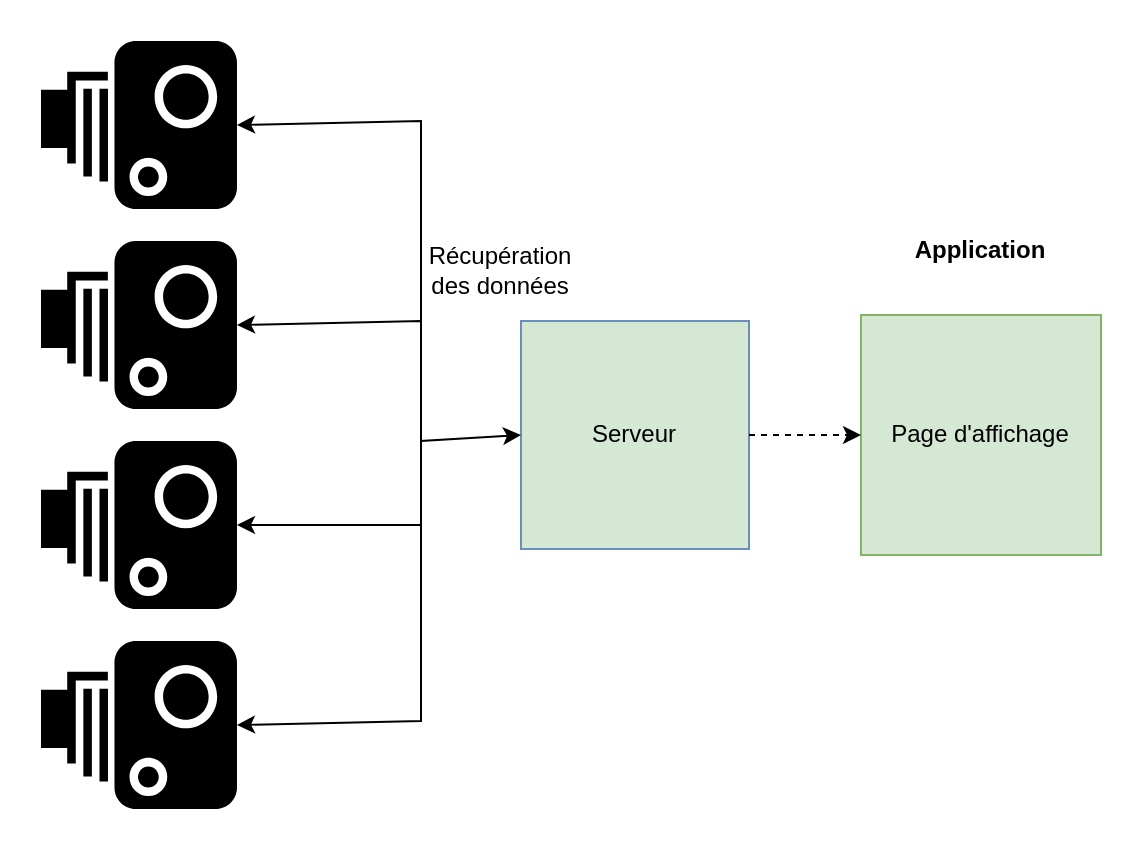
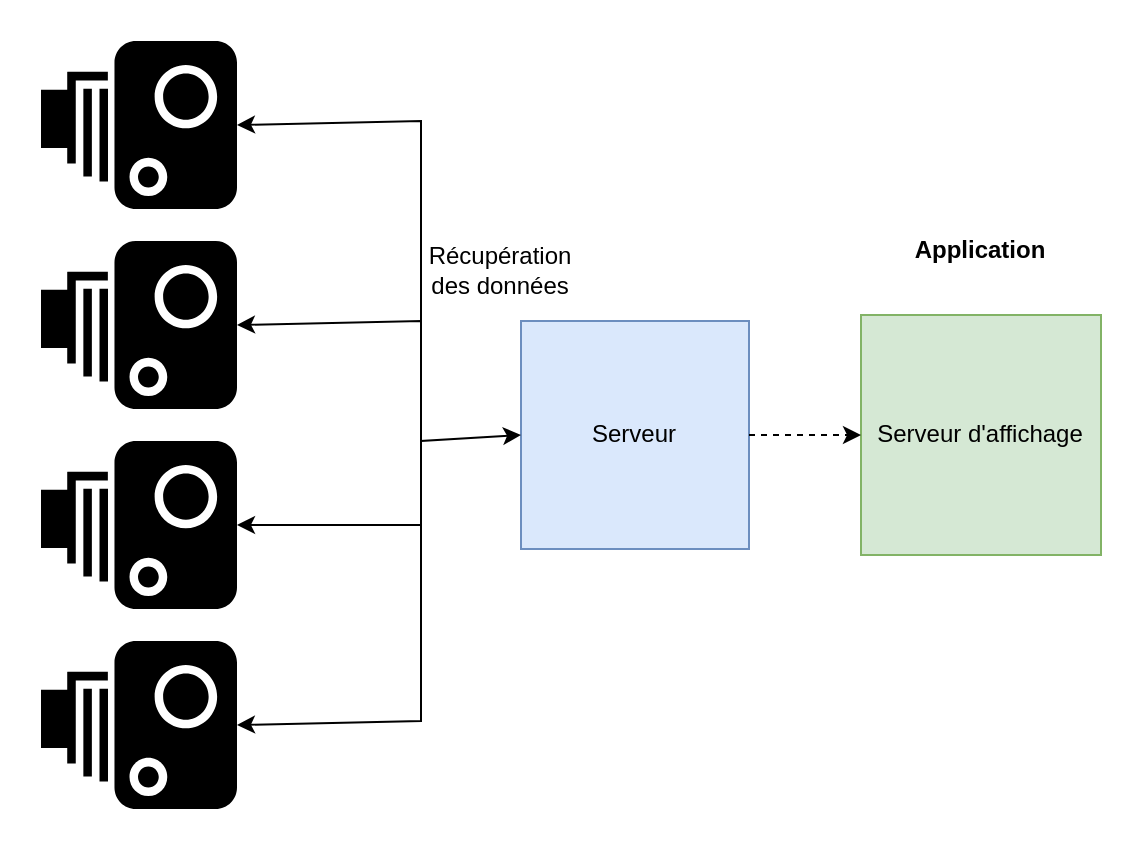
- <mxCell id="3" value="Serveur" style="whiteSpace=wrap;html=1;aspect=fixed;fillColor=#d5e8d4;strokeColor=#6c8ebf;" vertex="1" parent="1"><mxGeometry x="260" y="160" width="114" height="114" as="geometry" /></mxCell>
+ <mxCell id="3" value="Serveur" style="whiteSpace=wrap;html=1;aspect=fixed;fillColor=#dae8fc;strokeColor=#6c8ebf;" vertex="1" parent="1"><mxGeometry x="260" y="160" width="114" height="114" as="geometry" /></mxCell>
- <mxCell id="11" value="Page d'affichage" style="rounded=0;whiteSpace=wrap;html=1;fillColor=#d5e8d4;strokeColor=#82b366;" vertex="1" parent="1"><mxGeometry x="430" y="157" width="120" height="120" as="geometry" /></mxCell>
+ <mxCell id="11" value="Serveur d'affichage" style="rounded=0;whiteSpace=wrap;html=1;fillColor=#d5e8d4;strokeColor=#82b366;" vertex="1" parent="1"><mxGeometry x="430" y="157" width="120" height="120" as="geometry" /></mxCell>
